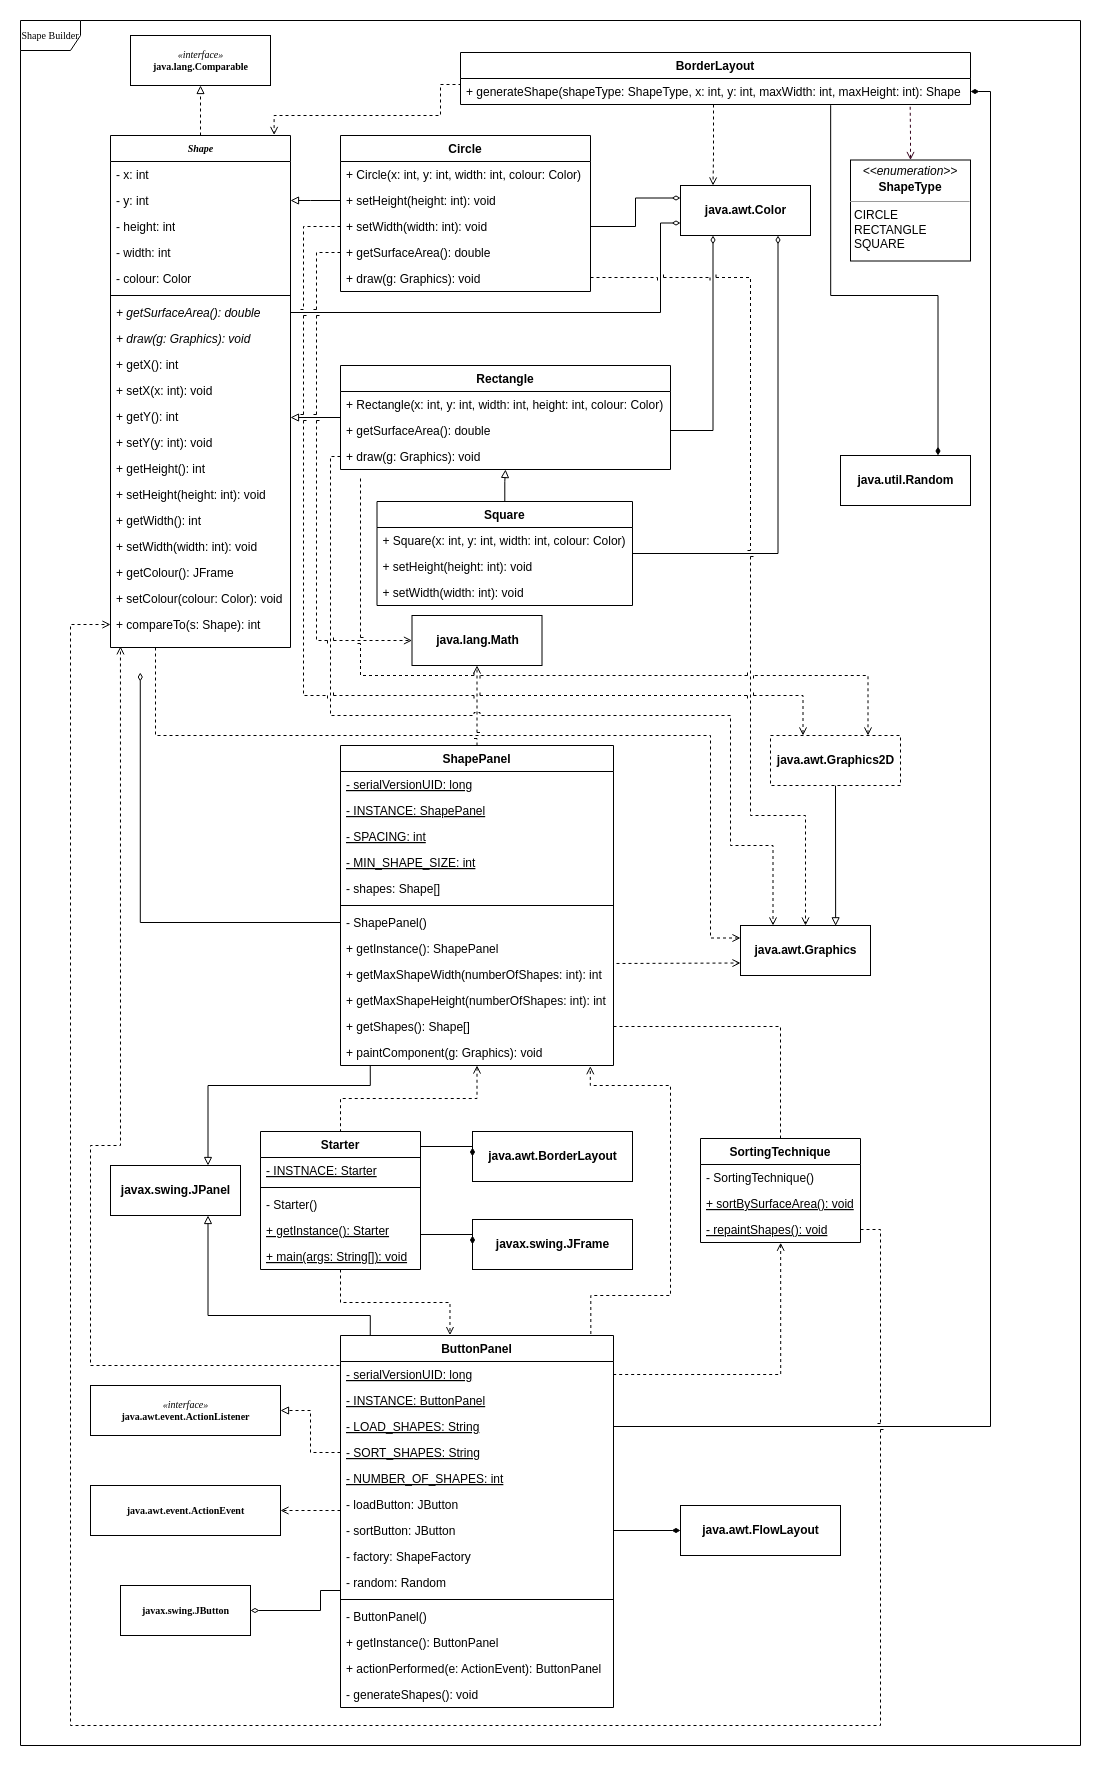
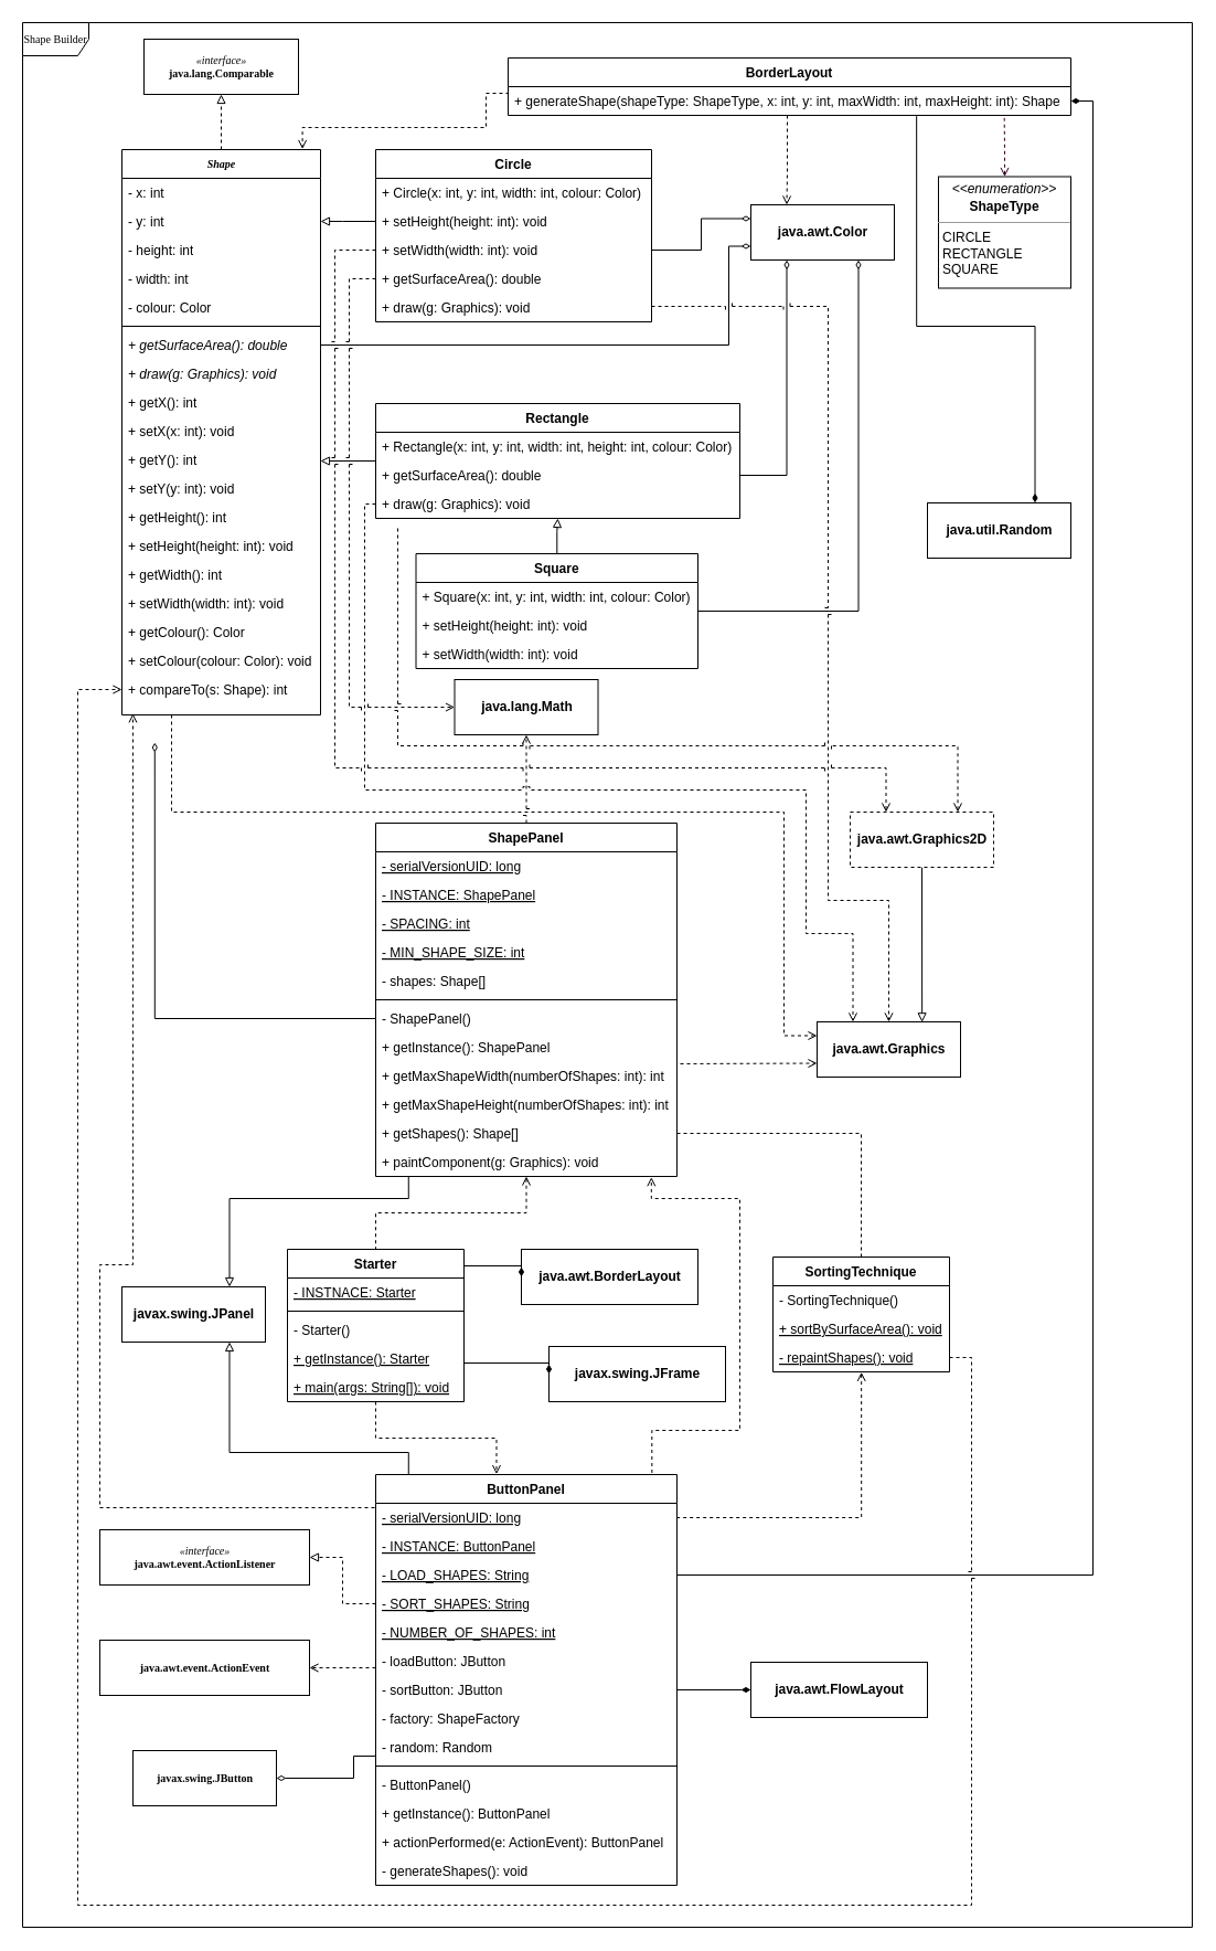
- <mxCell id="22" value="+ getColour(): JFrame" style="text;strokeColor=none;fillColor=none;align=left;verticalAlign=top;spacingLeft=4;spacingRight=4;overflow=hidden;rotatable=0;points=[[0,0.5],[1,0.5]];portConstraint=eastwest;rounded=0;shadow=0;glass=0;sketch=0;" parent="5" vertex="1"><mxGeometry y="424" width="180" height="26" as="geometry" /></mxCell>
+ <mxCell id="22" value="+ getColour(): Color" style="text;strokeColor=none;fillColor=none;align=left;verticalAlign=top;spacingLeft=4;spacingRight=4;overflow=hidden;rotatable=0;points=[[0,0.5],[1,0.5]];portConstraint=eastwest;rounded=0;shadow=0;glass=0;sketch=0;" parent="5" vertex="1"><mxGeometry y="424" width="180" height="26" as="geometry" /></mxCell>
- <mxCell id="117" value="javax.swing.JFrame" style="html=1;rounded=0;shadow=0;glass=0;sketch=0;verticalAlign=middle;fontStyle=1" parent="1" vertex="1"><mxGeometry x="472" y="1219" width="160" height="50" as="geometry" /></mxCell>
+ <mxCell id="117" value="javax.swing.JFrame" style="html=1;rounded=0;shadow=0;glass=0;sketch=0;verticalAlign=middle;fontStyle=1" parent="1" vertex="1"><mxGeometry x="497" y="1219" width="160" height="50" as="geometry" /></mxCell>
